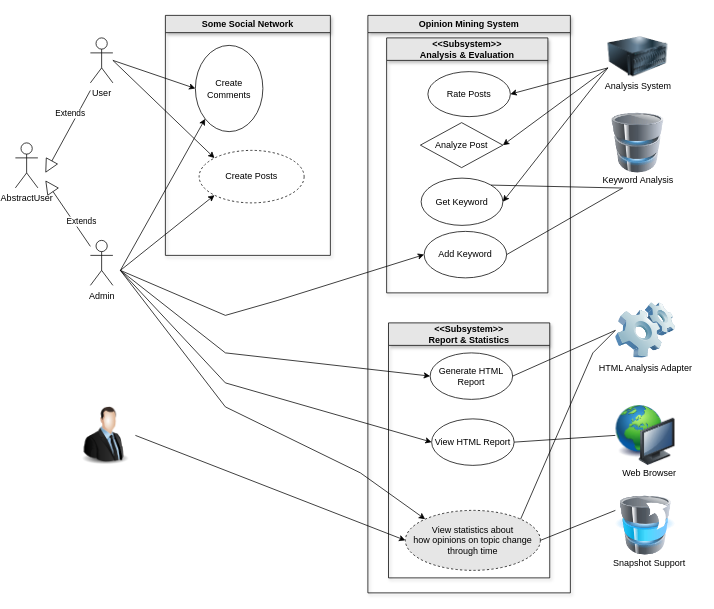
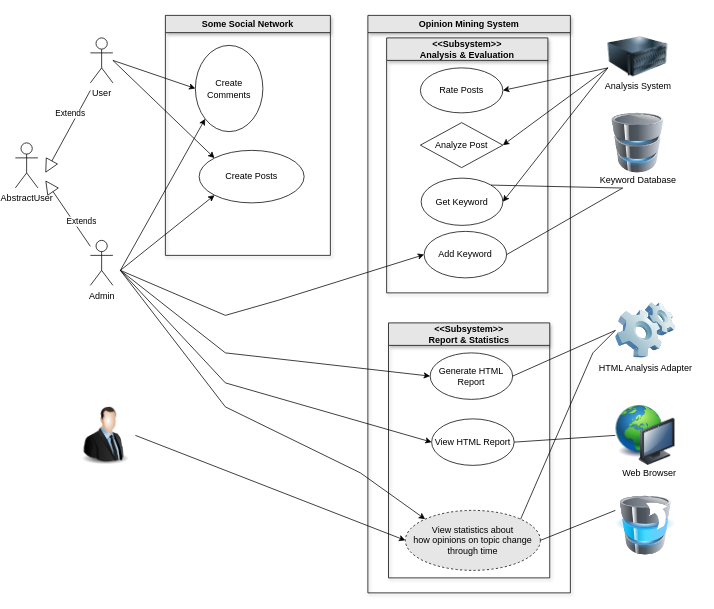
- <mxCell id="17" value="Rate Posts" style="ellipse;whiteSpace=wrap;html=1;" parent="16" vertex="1"><mxGeometry x="80" y="75" width="110" height="60" as="geometry" /></mxCell>
+ <mxCell id="17" value="Rate Posts" style="ellipse;whiteSpace=wrap;html=1;" parent="16" vertex="1"><mxGeometry x="70" y="70" width="110" height="60" as="geometry" /></mxCell>
- <mxCell id="29" value="Create Posts" style="ellipse;whiteSpace=wrap;html=1;dashed=1;" parent="27" vertex="1"><mxGeometry x="45" y="180" width="140" height="70" as="geometry" /></mxCell>
+ <mxCell id="29" value="Create Posts" style="ellipse;whiteSpace=wrap;html=1;" parent="27" vertex="1"><mxGeometry x="45" y="180" width="140" height="70" as="geometry" /></mxCell>
- <mxCell id="14" value="Keyword Analysis" style="text;html=1;align=center;verticalAlign=middle;resizable=0;points=[];autosize=1;strokeColor=none;fillColor=none;" parent="12" vertex="1"><mxGeometry y="80" width="120" height="20" as="geometry" /></mxCell>
+ <mxCell id="14" value="Keyword Database" style="text;html=1;align=center;verticalAlign=middle;resizable=0;points=[];autosize=1;strokeColor=none;fillColor=none;" parent="12" vertex="1"><mxGeometry y="80" width="120" height="20" as="geometry" /></mxCell>
- <mxCell id="54" value="Snapshot Support" style="text;html=1;align=center;verticalAlign=middle;resizable=0;points=[];autosize=1;strokeColor=none;fillColor=none;" parent="52" vertex="1"><mxGeometry x="10" y="80" width="110" height="20" as="geometry" /></mxCell>
